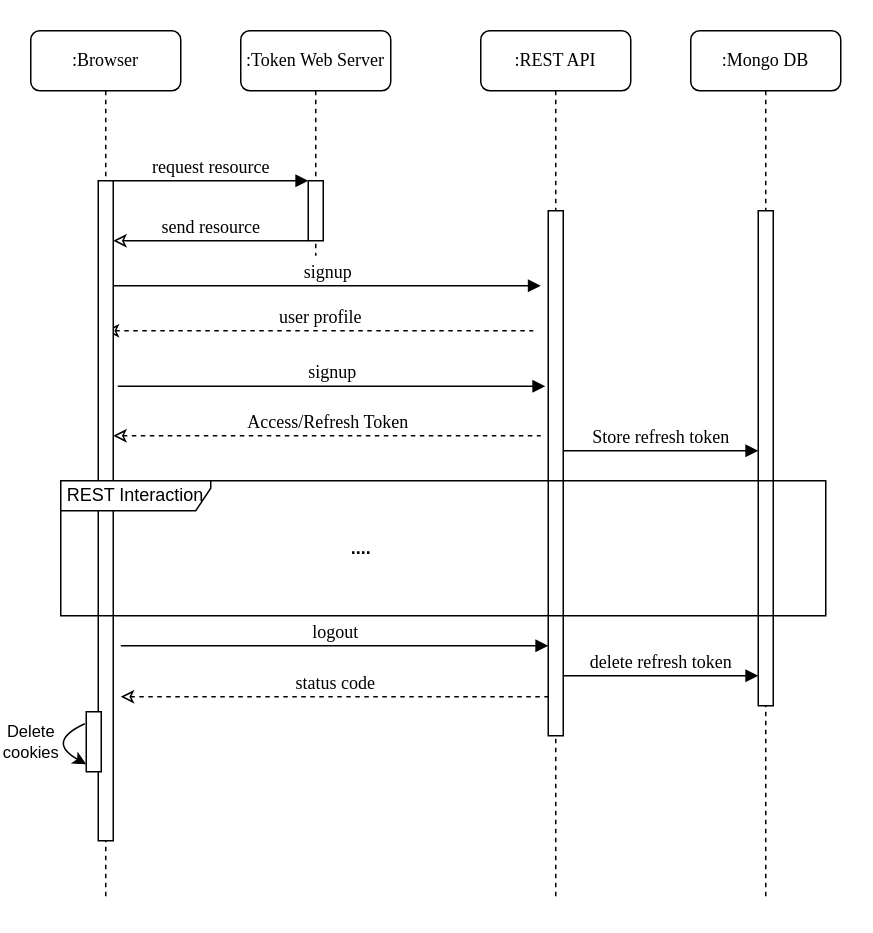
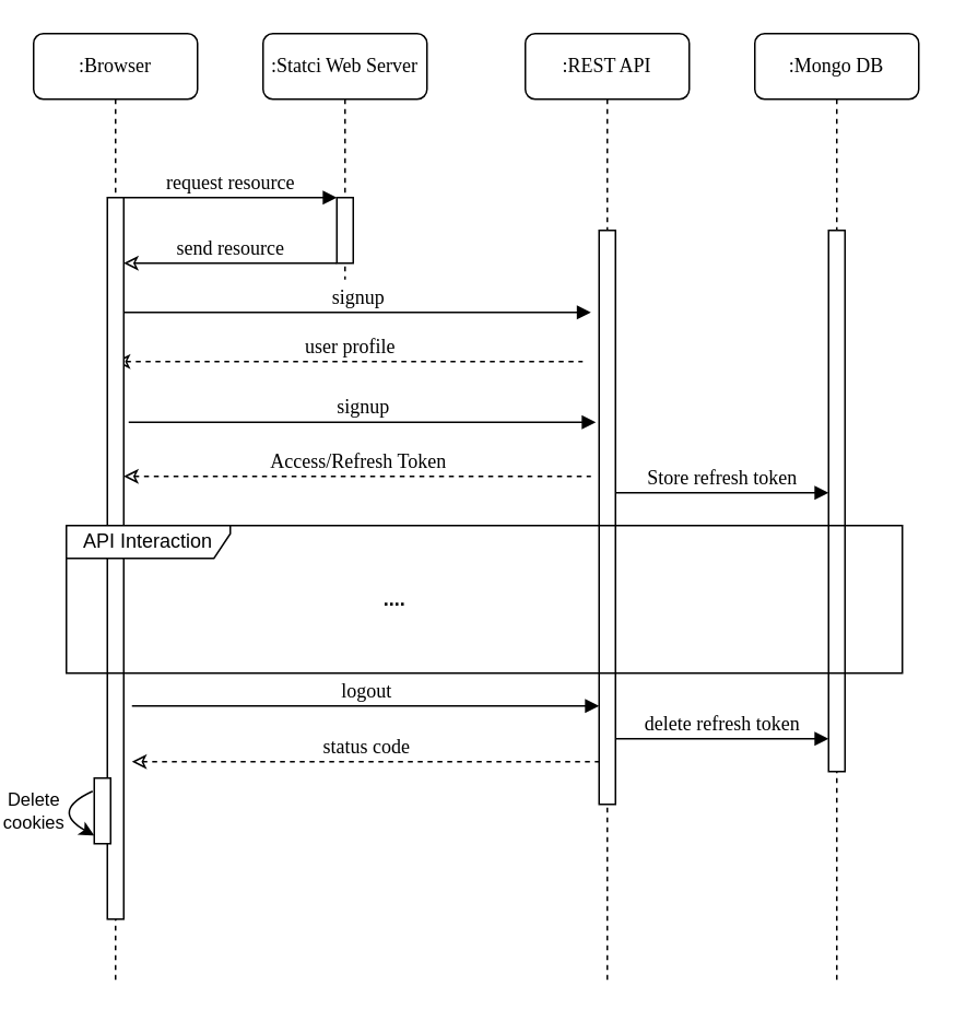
- <mxCell id="2" value=":Token Web Server" style="shape=umlLifeline;perimeter=lifelinePerimeter;whiteSpace=wrap;html=1;container=1;collapsible=0;recursiveResize=0;outlineConnect=0;rounded=1;shadow=0;comic=0;labelBackgroundColor=none;strokeWidth=1;fontFamily=Verdana;fontSize=12;align=center;" parent="1" vertex="1"><mxGeometry x="160" y="20" width="100" height="150" as="geometry" /></mxCell>
+ <mxCell id="2" value=":Statci Web Server" style="shape=umlLifeline;perimeter=lifelinePerimeter;whiteSpace=wrap;html=1;container=1;collapsible=0;recursiveResize=0;outlineConnect=0;rounded=1;shadow=0;comic=0;labelBackgroundColor=none;strokeWidth=1;fontFamily=Verdana;fontSize=12;align=center;" parent="1" vertex="1"><mxGeometry x="160" y="20" width="100" height="150" as="geometry" /></mxCell>
- <mxCell id="22" value="REST Interaction" style="shape=umlFrame;whiteSpace=wrap;html=1;pointerEvents=0;width=100;height=20;" vertex="1" parent="1"><mxGeometry x="40" y="320" width="510" height="90" as="geometry" /></mxCell>
+ <mxCell id="22" value="API Interaction" style="shape=umlFrame;whiteSpace=wrap;html=1;pointerEvents=0;width=100;height=20;" vertex="1" parent="1"><mxGeometry x="40" y="320" width="510" height="90" as="geometry" /></mxCell>
